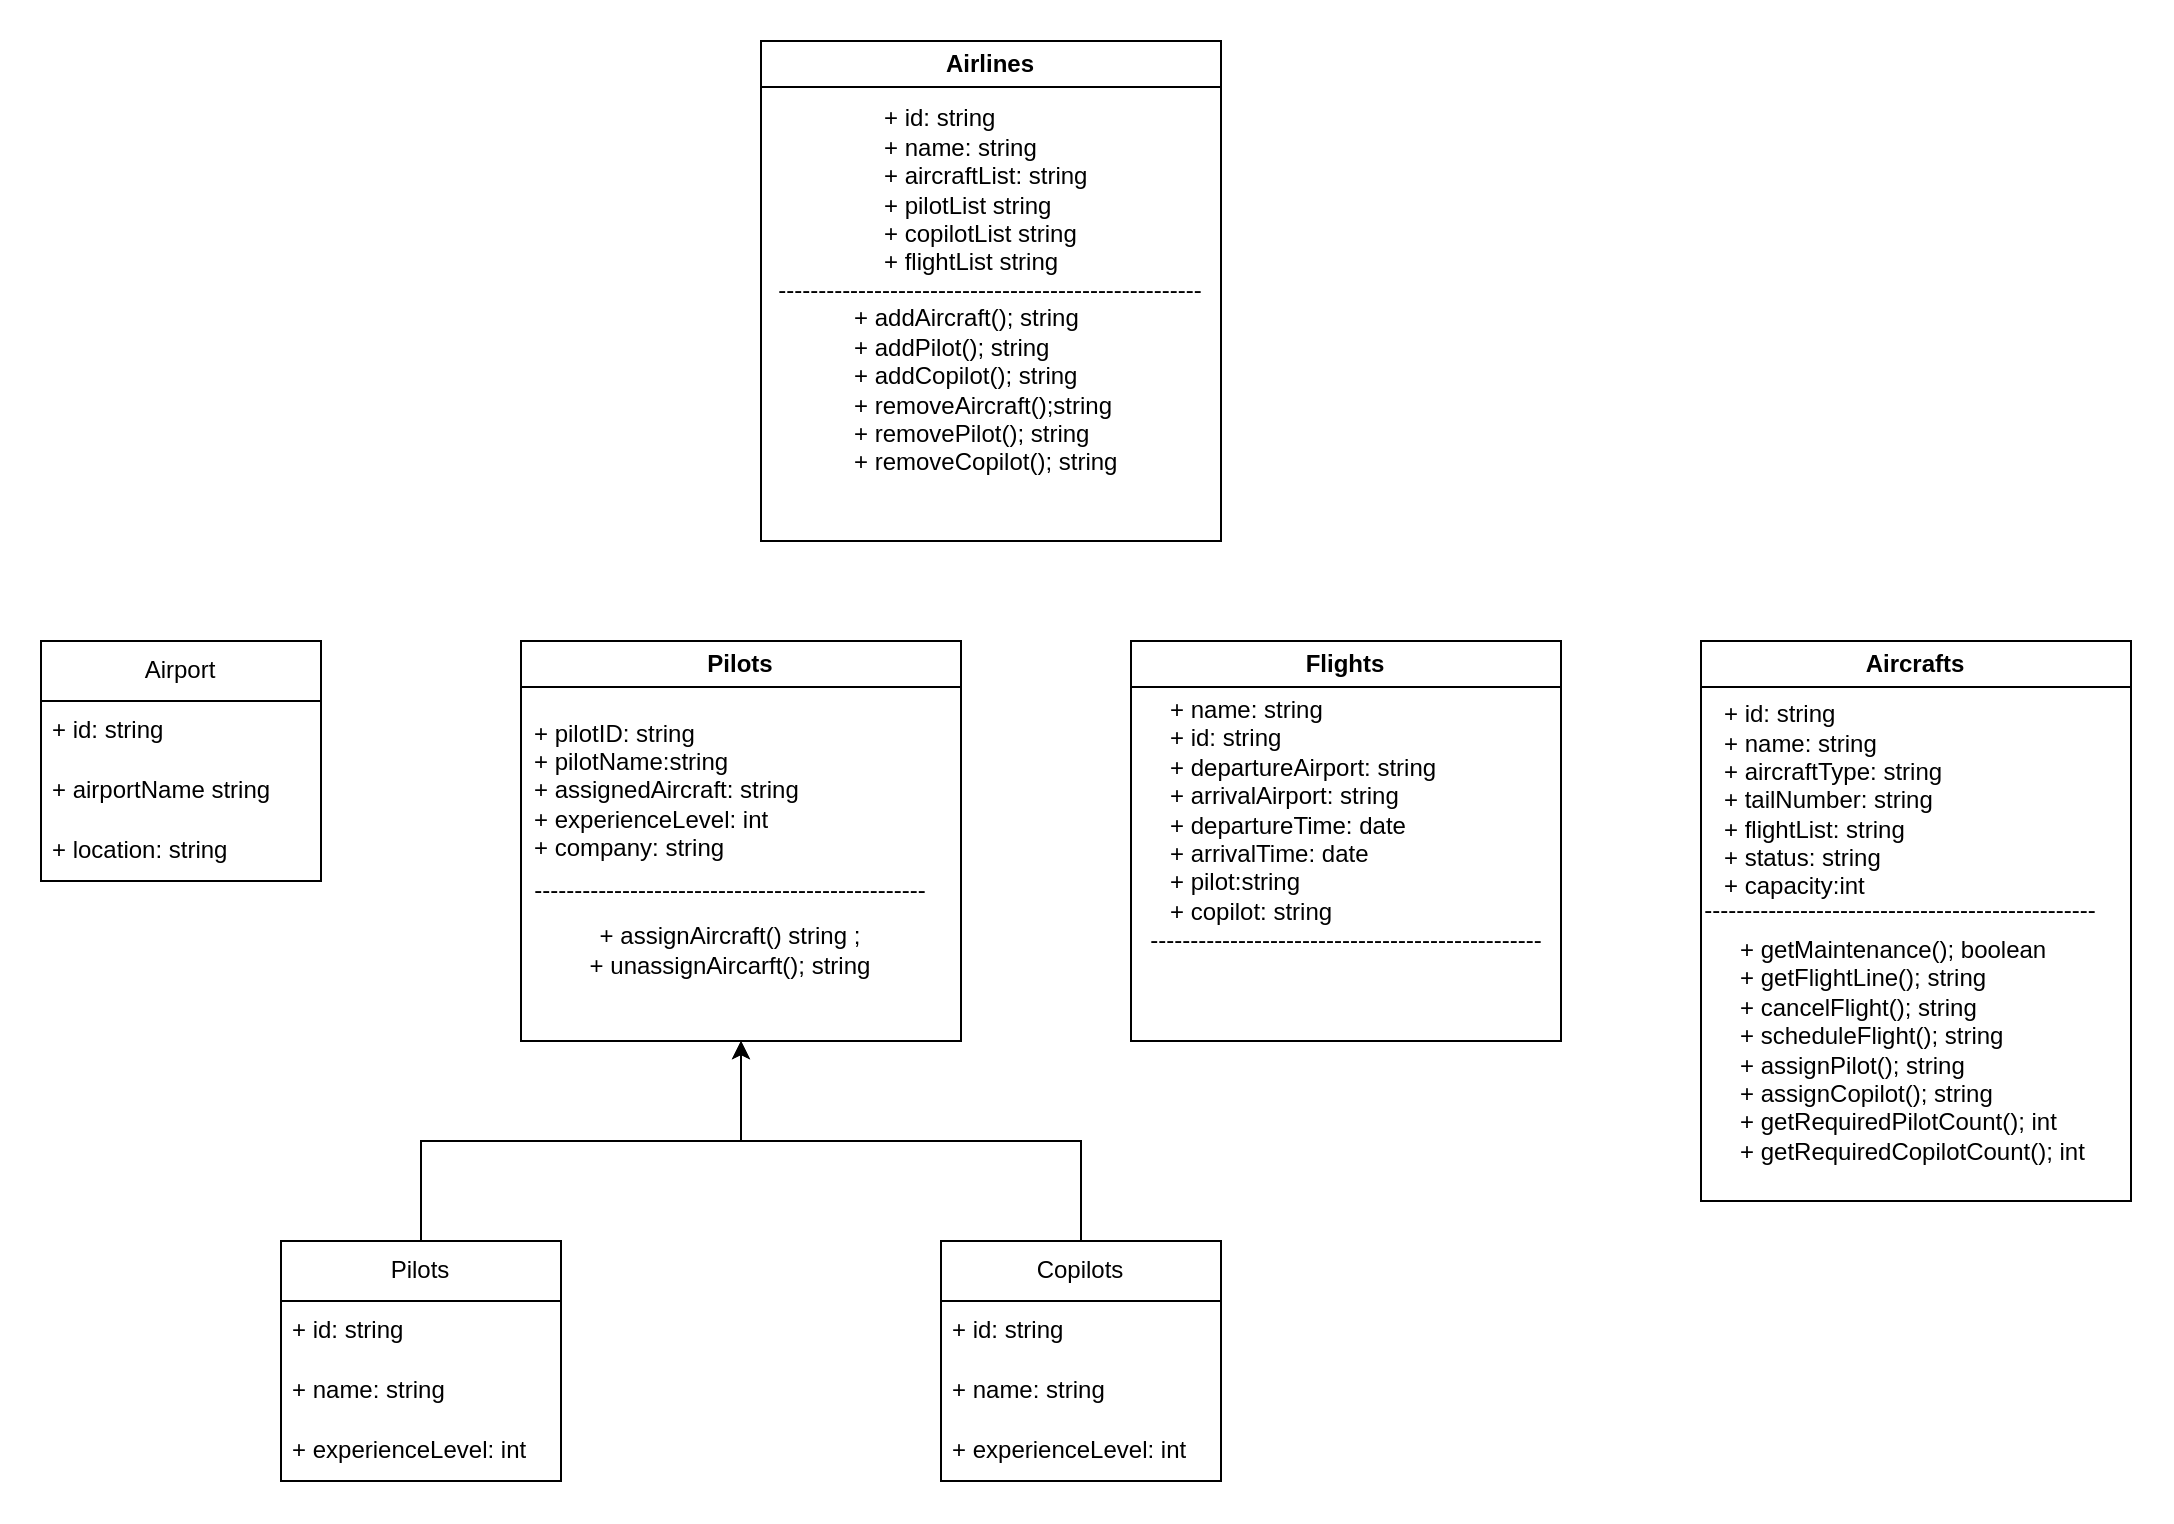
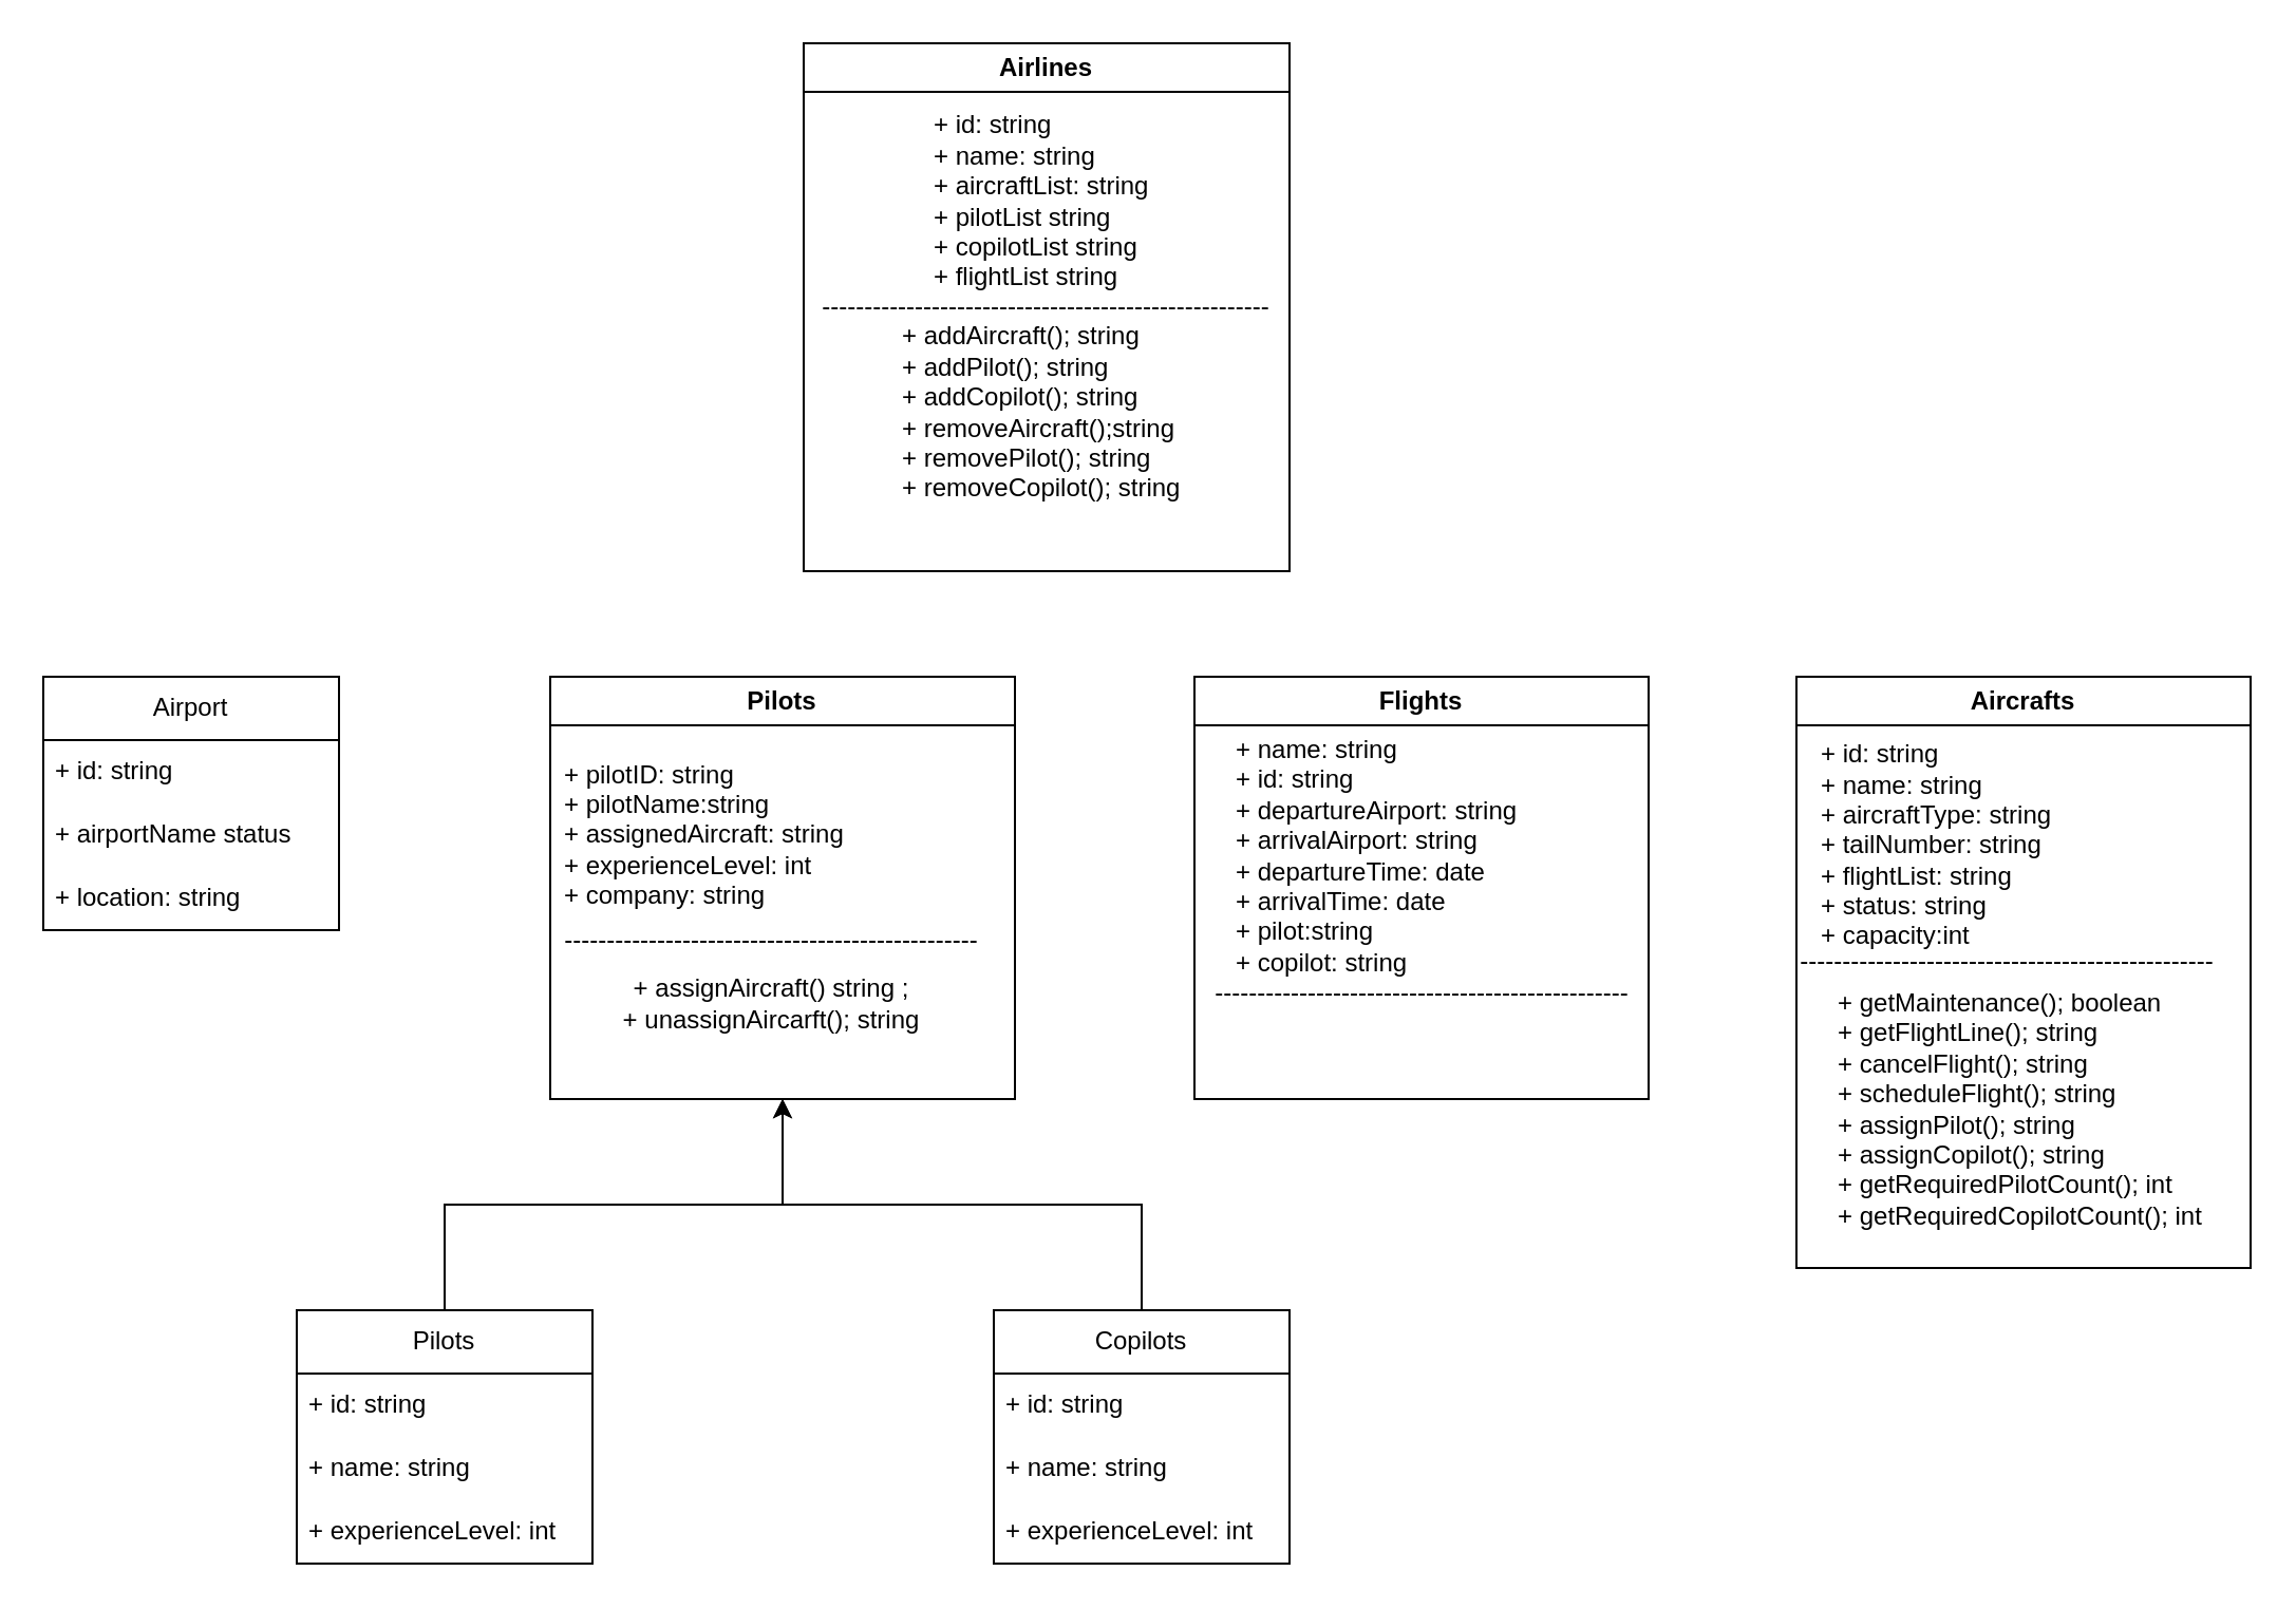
- <mxCell id="9" value="+ airportName string" style="text;strokeColor=none;fillColor=none;align=left;verticalAlign=middle;spacingLeft=4;spacingRight=4;overflow=hidden;points=[[0,0.5],[1,0.5]];portConstraint=eastwest;rotatable=0;whiteSpace=wrap;html=1;" vertex="1" parent="7"><mxGeometry y="60" width="140" height="30" as="geometry" /></mxCell>
+ <mxCell id="9" value="+ airportName status" style="text;strokeColor=none;fillColor=none;align=left;verticalAlign=middle;spacingLeft=4;spacingRight=4;overflow=hidden;points=[[0,0.5],[1,0.5]];portConstraint=eastwest;rotatable=0;whiteSpace=wrap;html=1;" vertex="1" parent="7"><mxGeometry y="60" width="140" height="30" as="geometry" /></mxCell>
